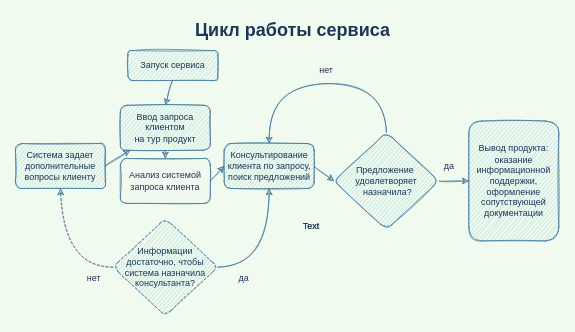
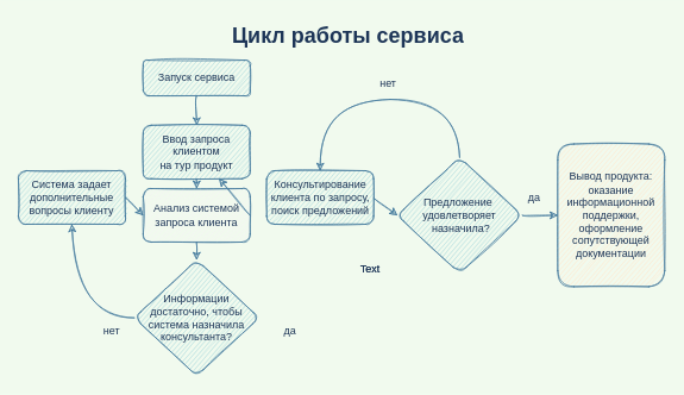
- <mxCell id="2" value="Запуск сервиса" style="whiteSpace=wrap;html=1;fontSize=12;glass=0;strokeWidth=1;shadow=0;fillColor=#A8DADC;strokeColor=#457B9D;fontColor=#1D3557;rounded=1;sketch=1;" parent="1" vertex="1"><mxGeometry x="170" y="67" width="120" height="40" as="geometry" /></mxCell>
+ <mxCell id="2" value="Запуск сервиса" style="whiteSpace=wrap;html=1;fontSize=12;glass=0;strokeWidth=1;shadow=0;fillColor=#A8DADC;strokeColor=#457B9D;fontColor=#1D3557;rounded=1;sketch=1;" parent="1" vertex="1"><mxGeometry x="160" y="67" width="120" height="40" as="geometry" /></mxCell>
- <mxCell id="13" value="" style="endArrow=classic;html=1;exitX=1;exitY=0.5;exitDx=0;exitDy=0;labelBackgroundColor=#F1FAEE;strokeColor=#457B9D;fontColor=#1D3557;curved=1;sketch=1;" edge="1" parent="1" source="11" target="7"><mxGeometry width="50" height="50" relative="1" as="geometry"><mxPoint x="395" y="351" as="sourcePoint" /><mxPoint x="155" y="241" as="targetPoint" /></mxGeometry></mxCell>
+ <mxCell id="13" value="" style="endArrow=classic;html=1;exitX=1;exitY=0.5;exitDx=0;exitDy=0;entryX=0;entryY=0.5;entryDx=0;entryDy=0;labelBackgroundColor=#F1FAEE;strokeColor=#457B9D;fontColor=#1D3557;curved=1;sketch=1;" edge="1" parent="1" source="11" target="8"><mxGeometry width="50" height="50" relative="1" as="geometry"><mxPoint x="395" y="351" as="sourcePoint" /><mxPoint x="155" y="241" as="targetPoint" /></mxGeometry></mxCell>
- <mxCell id="18" value="" style="endArrow=classic;html=1;exitX=1;exitY=0.5;exitDx=0;exitDy=0;entryX=0;entryY=0.5;entryDx=0;entryDy=0;labelBackgroundColor=#F1FAEE;strokeColor=#457B9D;fontColor=#1D3557;curved=1;sketch=1;" edge="1" parent="1" source="8" target="14"><mxGeometry width="50" height="50" relative="1" as="geometry"><mxPoint x="395" y="351" as="sourcePoint" /><mxPoint x="445" y="301" as="targetPoint" /></mxGeometry></mxCell>
+ <mxCell id="18" value="" style="endArrow=classic;html=1;exitX=1;exitY=0.5;exitDx=0;exitDy=0;labelBackgroundColor=#F1FAEE;strokeColor=#457B9D;fontColor=#1D3557;curved=1;sketch=1;" edge="1" parent="1" source="8" target="7"><mxGeometry width="50" height="50" relative="1" as="geometry"><mxPoint x="395" y="351" as="sourcePoint" /><mxPoint x="445" y="301" as="targetPoint" /></mxGeometry></mxCell>
- <mxCell id="23" value="Вывод продукта: оказание информационной поддержки,&lt;br&gt;оформление сопутствующей документации" style="whiteSpace=wrap;html=1;fontSize=12;glass=0;strokeWidth=1;shadow=0;fillColor=#A8DADC;strokeColor=#457B9D;fontColor=#1D3557;rounded=1;sketch=1;" vertex="1" parent="1"><mxGeometry x="625" y="161" width="120" height="160" as="geometry" /></mxCell>
+ <mxCell id="23" value="Вывод продукта: оказание информационной поддержки,&lt;br&gt;оформление сопутствующей документации" style="whiteSpace=wrap;html=1;fontSize=12;glass=0;strokeWidth=1;shadow=0;fillColor=#ffe6cc;strokeColor=#457B9D;fontColor=#1D3557;rounded=1;sketch=1;" vertex="1" parent="1"><mxGeometry x="625" y="161" width="120" height="160" as="geometry" /></mxCell>
+ <mxCell id="4" value="" style="endArrow=classic;html=1;exitX=0.5;exitY=1;exitDx=0;exitDy=0;entryX=0.5;entryY=0;entryDx=0;entryDy=0;labelBackgroundColor=#F1FAEE;strokeColor=#457B9D;fontColor=#1D3557;curved=1;sketch=1;" edge="1" parent="1" source="8" target="3"><mxGeometry width="50" height="50" relative="1" as="geometry"><mxPoint x="290" y="316" as="sourcePoint" /><mxPoint x="445" y="311" as="targetPoint" /><Array as="points" /></mxGeometry></mxCell>
- <mxCell id="12" value="" style="endArrow=classic;html=1;exitX=0;exitY=0.5;exitDx=0;exitDy=0;entryX=0.5;entryY=1;entryDx=0;entryDy=0;labelBackgroundColor=#F1FAEE;strokeColor=#457B9D;fontColor=#1D3557;curved=1;sketch=1;dashed=1;" edge="1" parent="1" source="3" target="11"><mxGeometry width="50" height="50" relative="1" as="geometry"><mxPoint x="395" y="351" as="sourcePoint" /><mxPoint x="445" y="301" as="targetPoint" /><Array as="points"><mxPoint x="85" y="356" /></Array></mxGeometry></mxCell>
+ <mxCell id="12" value="" style="endArrow=classic;html=1;exitX=0;exitY=0.5;exitDx=0;exitDy=0;entryX=0.5;entryY=1;entryDx=0;entryDy=0;labelBackgroundColor=#F1FAEE;strokeColor=#457B9D;fontColor=#1D3557;curved=1;sketch=1;" edge="1" parent="1" source="3" target="11"><mxGeometry width="50" height="50" relative="1" as="geometry"><mxPoint x="395" y="351" as="sourcePoint" /><mxPoint x="445" y="301" as="targetPoint" /><Array as="points"><mxPoint x="85" y="356" /></Array></mxGeometry></mxCell>
- <mxCell id="15" value="" style="endArrow=classic;html=1;exitX=1;exitY=0.5;exitDx=0;exitDy=0;entryX=0.5;entryY=1;entryDx=0;entryDy=0;labelBackgroundColor=#F1FAEE;strokeColor=#457B9D;fontColor=#1D3557;curved=1;sketch=1;" edge="1" parent="1" source="3" target="14"><mxGeometry width="50" height="50" relative="1" as="geometry"><mxPoint x="160" y="366" as="sourcePoint" /><mxPoint x="95" y="281" as="targetPoint" /><Array as="points"><mxPoint x="359" y="356" /></Array></mxGeometry></mxCell>
- <mxCell id="3" value="Информации достаточно, чтобы система назначила консультанта?" style="rhombus;whiteSpace=wrap;html=1;fillColor=#A8DADC;strokeColor=#457B9D;fontColor=#1D3557;rounded=1;sketch=1;dashed=1;" vertex="1" parent="1"><mxGeometry x="150" y="291" width="140" height="130" as="geometry" /></mxCell>
+ <mxCell id="3" value="Информации достаточно, чтобы система назначила консультанта?" style="rhombus;whiteSpace=wrap;html=1;fillColor=#A8DADC;strokeColor=#457B9D;fontColor=#1D3557;rounded=1;sketch=1;" vertex="1" parent="1"><mxGeometry x="150" y="291" width="140" height="130" as="geometry" /></mxCell>
